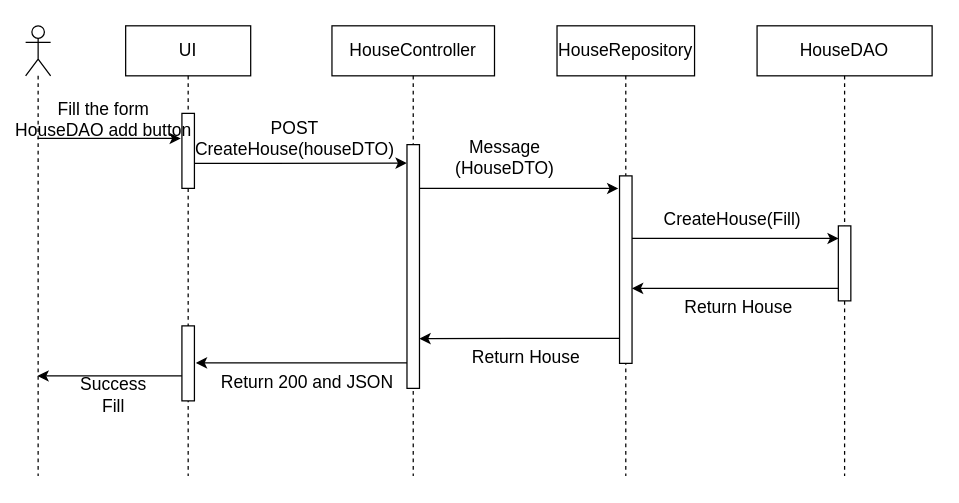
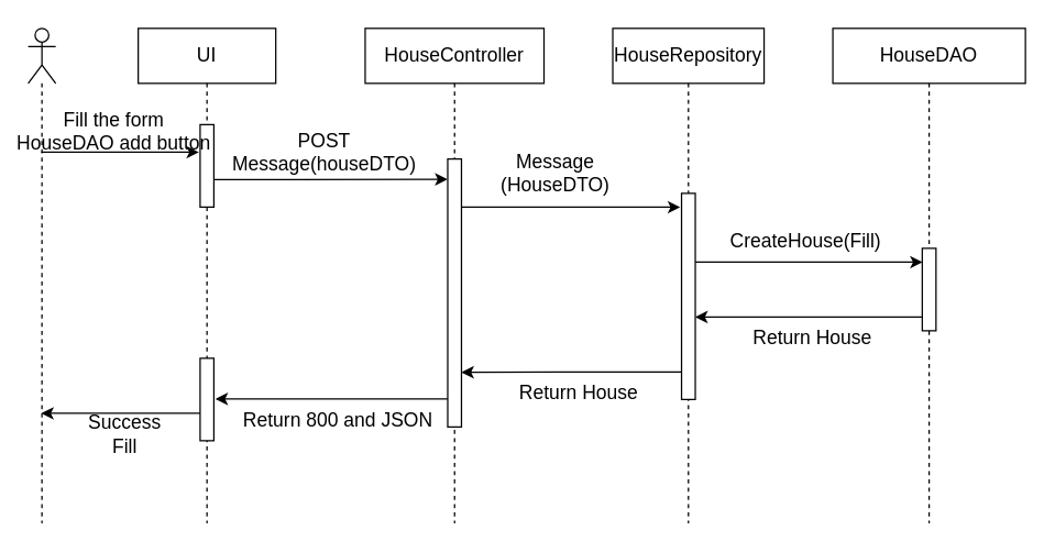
- <mxCell id="22" value="POST &lt;br style=&quot;font-size: 14px;&quot;&gt;CreateHouse(houseDTO)" style="text;html=1;align=center;verticalAlign=middle;resizable=0;points=[];autosize=1;strokeColor=none;fillColor=none;fontSize=14;" parent="1" vertex="1"><mxGeometry x="145" y="85" width="180" height="50" as="geometry" /></mxCell>
+ <mxCell id="22" value="POST &lt;br style=&quot;font-size: 14px;&quot;&gt;Message(houseDTO)" style="text;html=1;align=center;verticalAlign=middle;resizable=0;points=[];autosize=1;strokeColor=none;fillColor=none;fontSize=14;" parent="1" vertex="1"><mxGeometry x="145" y="85" width="180" height="50" as="geometry" /></mxCell>
- <mxCell id="19" value="Return 200 and JSON" style="text;html=1;align=center;verticalAlign=middle;resizable=0;points=[];autosize=1;strokeColor=none;fillColor=none;fontSize=14;" parent="1" vertex="1"><mxGeometry x="165" y="290" width="160" height="30" as="geometry" /></mxCell>
+ <mxCell id="19" value="Return 800 and JSON" style="text;html=1;align=center;verticalAlign=middle;resizable=0;points=[];autosize=1;strokeColor=none;fillColor=none;fontSize=14;" parent="1" vertex="1"><mxGeometry x="165" y="290" width="160" height="30" as="geometry" /></mxCell>
